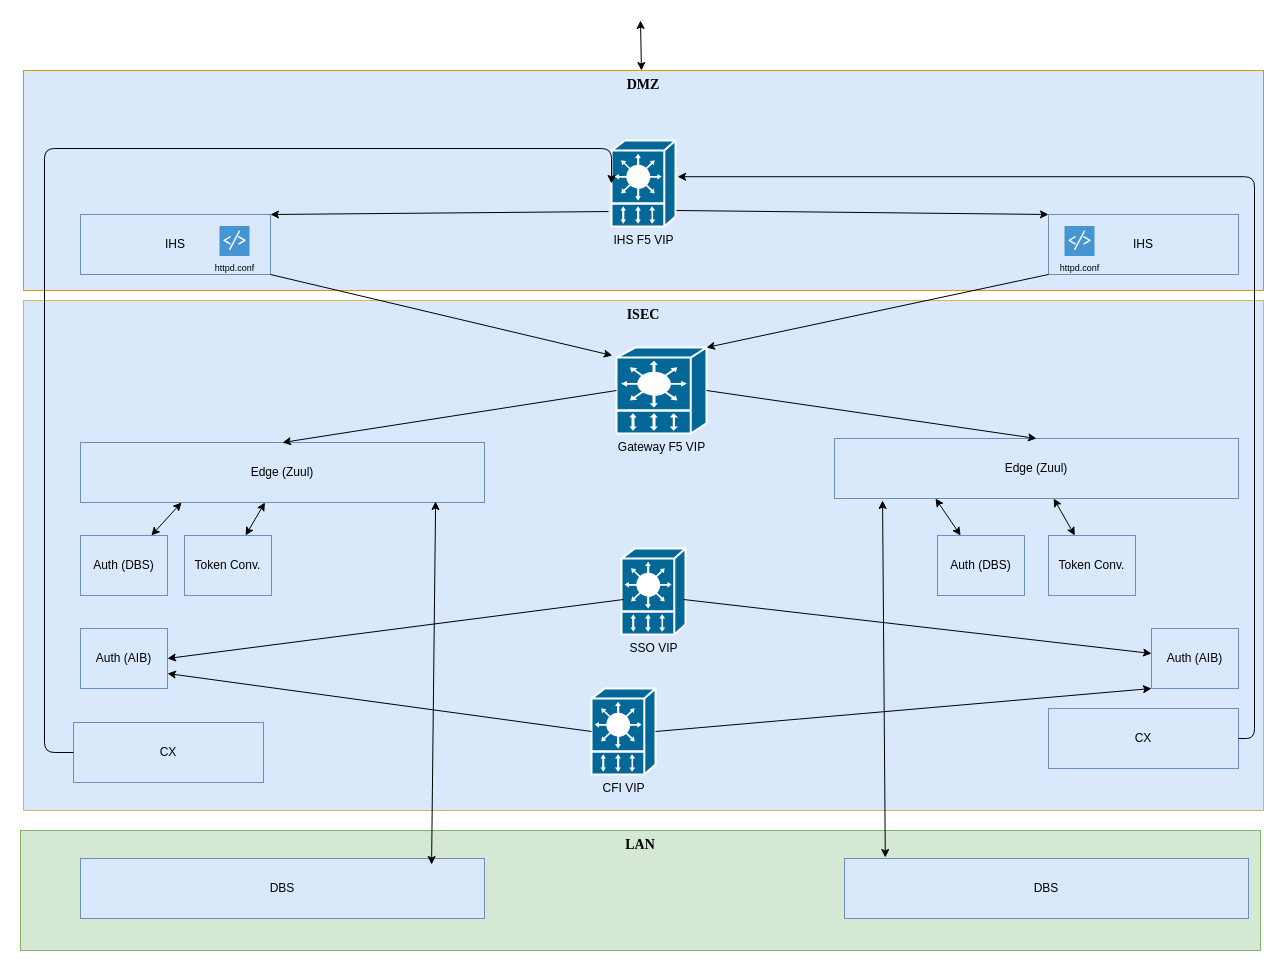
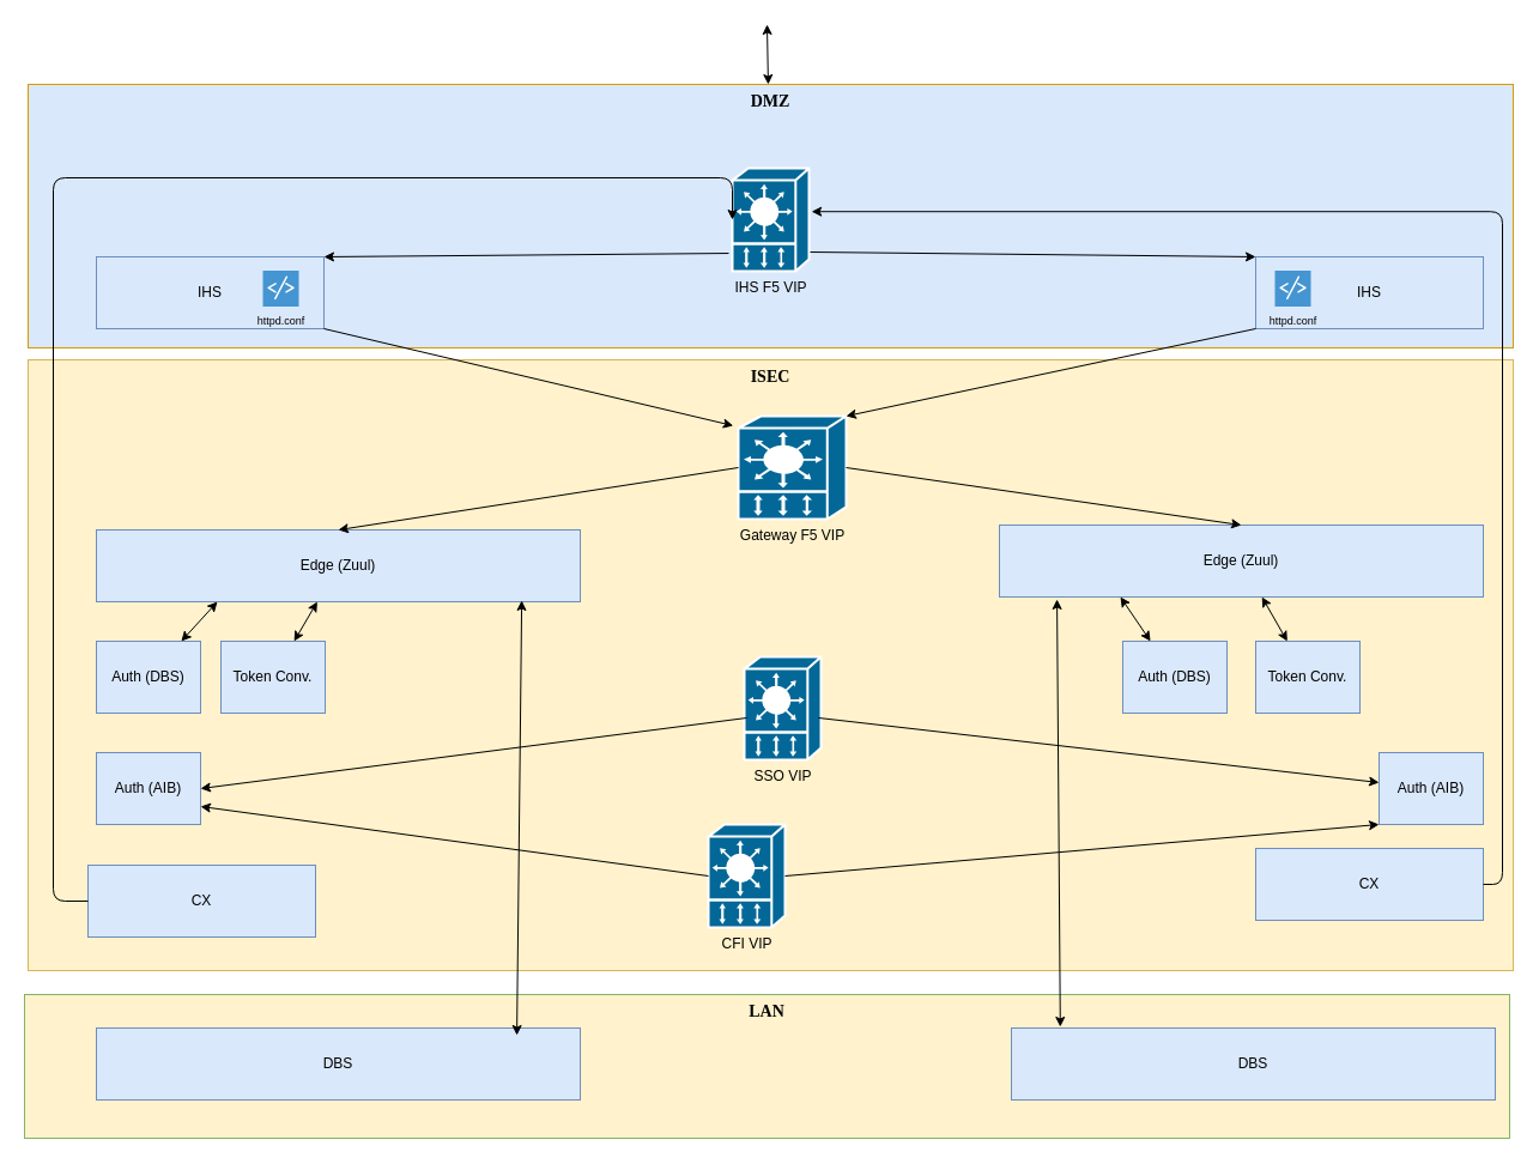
- <mxCell id="7" value="ISEC" style="whiteSpace=wrap;html=1;rounded=0;shadow=0;comic=0;strokeWidth=1;fontFamily=Verdana;fontSize=14;fillColor=#dae8fc;strokeColor=#d6b656;verticalAlign=top;fontStyle=1;" parent="1" vertex="1"><mxGeometry x="23" y="300" width="1240" height="510" as="geometry" /></mxCell>
+ <mxCell id="7" value="ISEC" style="whiteSpace=wrap;html=1;rounded=0;shadow=0;comic=0;strokeWidth=1;fontFamily=Verdana;fontSize=14;fillColor=#fff2cc;strokeColor=#d6b656;verticalAlign=top;fontStyle=1" parent="1" vertex="1"><mxGeometry x="23" y="300" width="1240" height="510" as="geometry" /></mxCell>
- <mxCell id="2" value="LAN" style="whiteSpace=wrap;html=1;rounded=0;shadow=0;comic=0;strokeWidth=1;fontFamily=Verdana;fontSize=14;fillColor=#d5e8d4;strokeColor=#82b366;verticalAlign=top;fontStyle=1" parent="1" vertex="1"><mxGeometry x="20" y="830" width="1240" height="120" as="geometry" /></mxCell>
+ <mxCell id="2" value="LAN" style="whiteSpace=wrap;html=1;rounded=0;shadow=0;comic=0;strokeWidth=1;fontFamily=Verdana;fontSize=14;fillColor=#fff2cc;strokeColor=#82b366;verticalAlign=top;fontStyle=1;" parent="1" vertex="1"><mxGeometry x="20" y="830" width="1240" height="120" as="geometry" /></mxCell>
